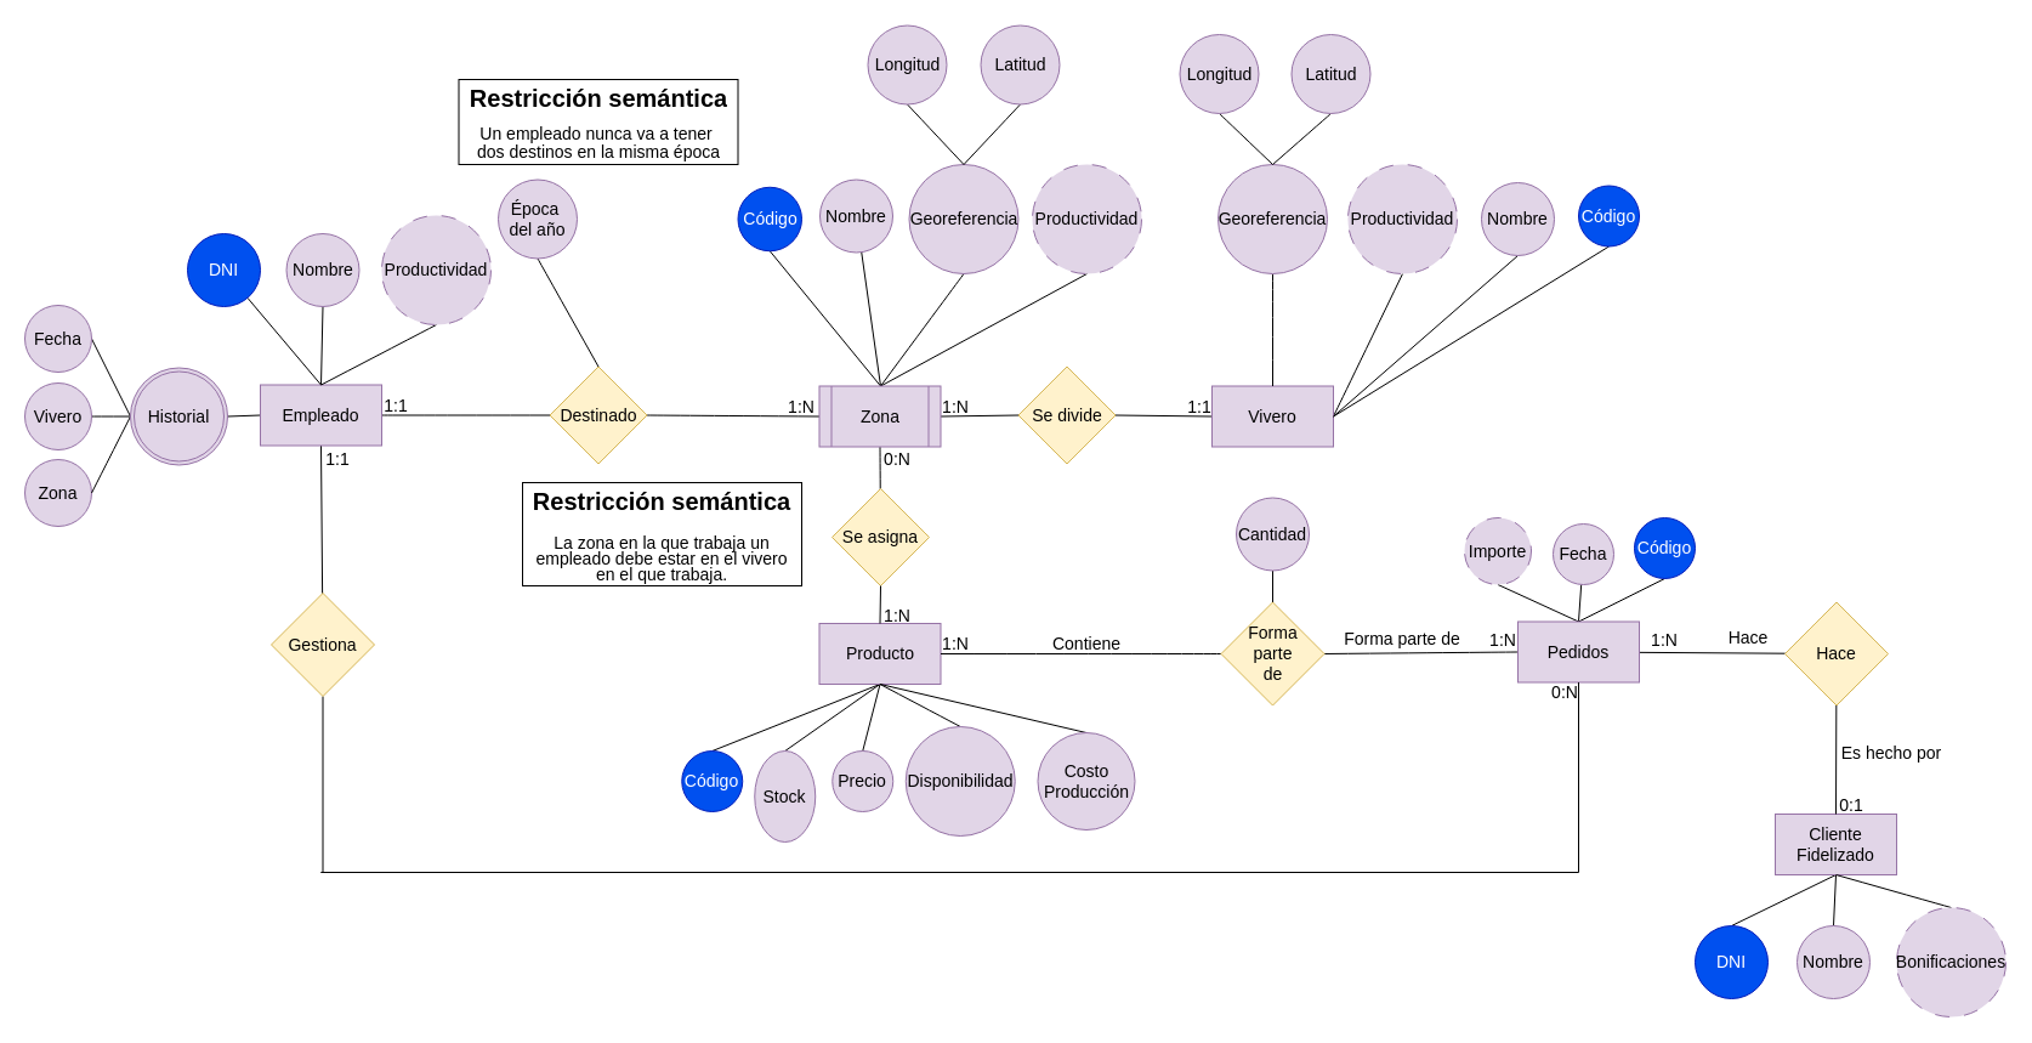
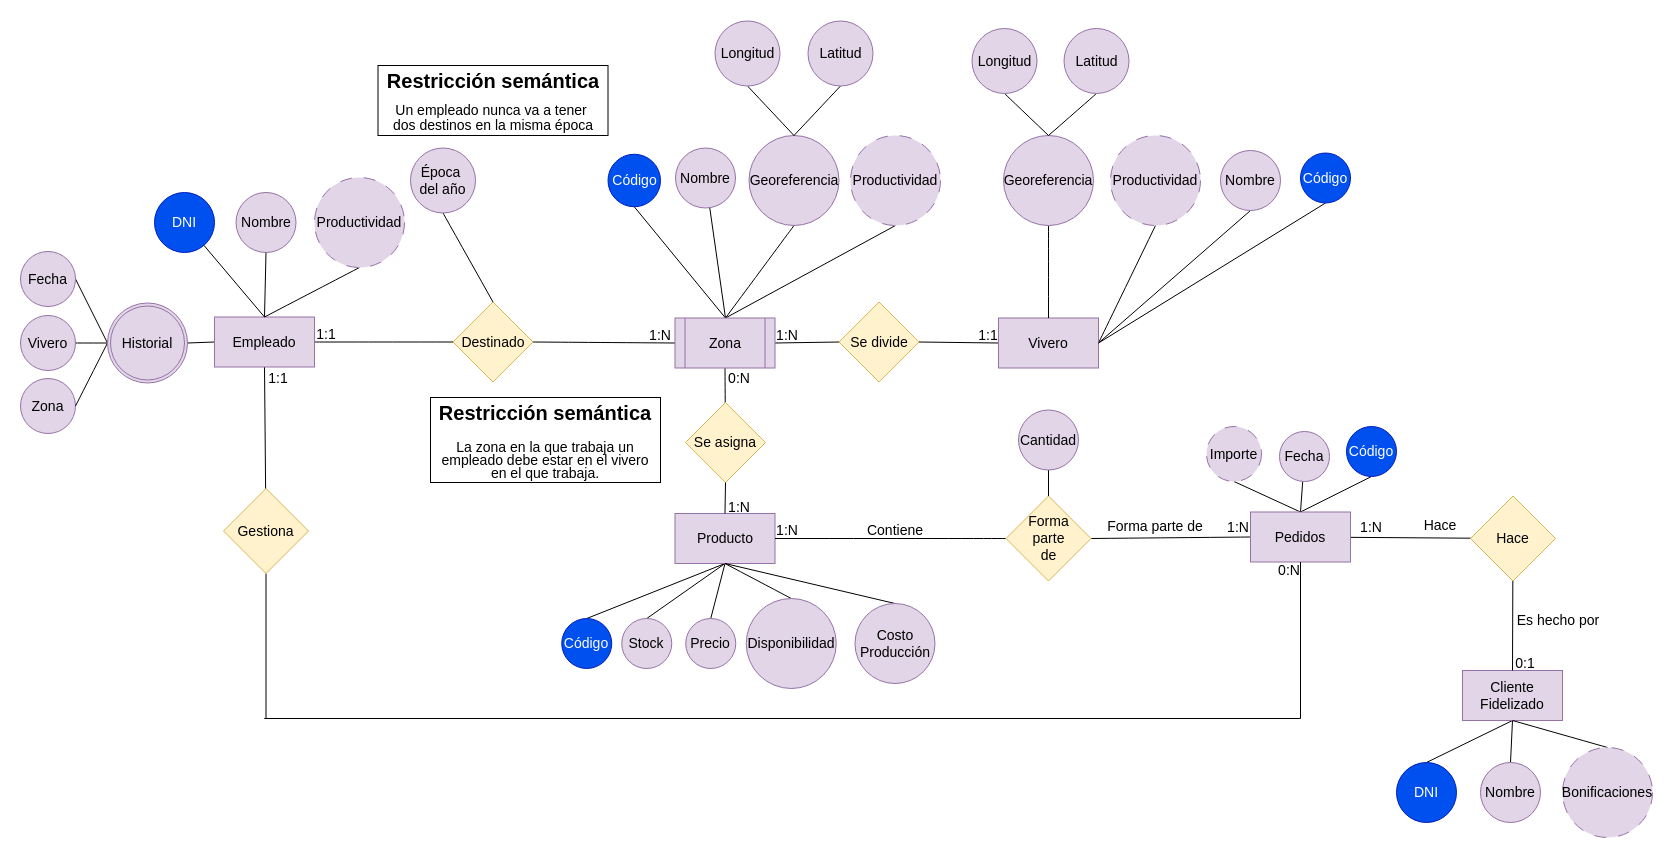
- <mxCell id="66" value="&lt;font style=&quot;font-size: 14px;&quot;&gt;Stock&lt;/font&gt;" style="ellipse;whiteSpace=wrap;html=1;align=center;fillColor=#e1d5e7;strokeColor=#9673a6;aspect=fixed;fontSize=14;" vertex="1" parent="1"><mxGeometry x="621.25" y="618" width="50" height="75" as="geometry" /></mxCell>
+ <mxCell id="66" value="&lt;font style=&quot;font-size: 14px;&quot;&gt;Stock&lt;/font&gt;" style="ellipse;whiteSpace=wrap;html=1;align=center;fillColor=#e1d5e7;strokeColor=#9673a6;aspect=fixed;fontSize=14;" vertex="1" parent="1"><mxGeometry x="621.25" y="618" width="50" height="50" as="geometry" /></mxCell>
